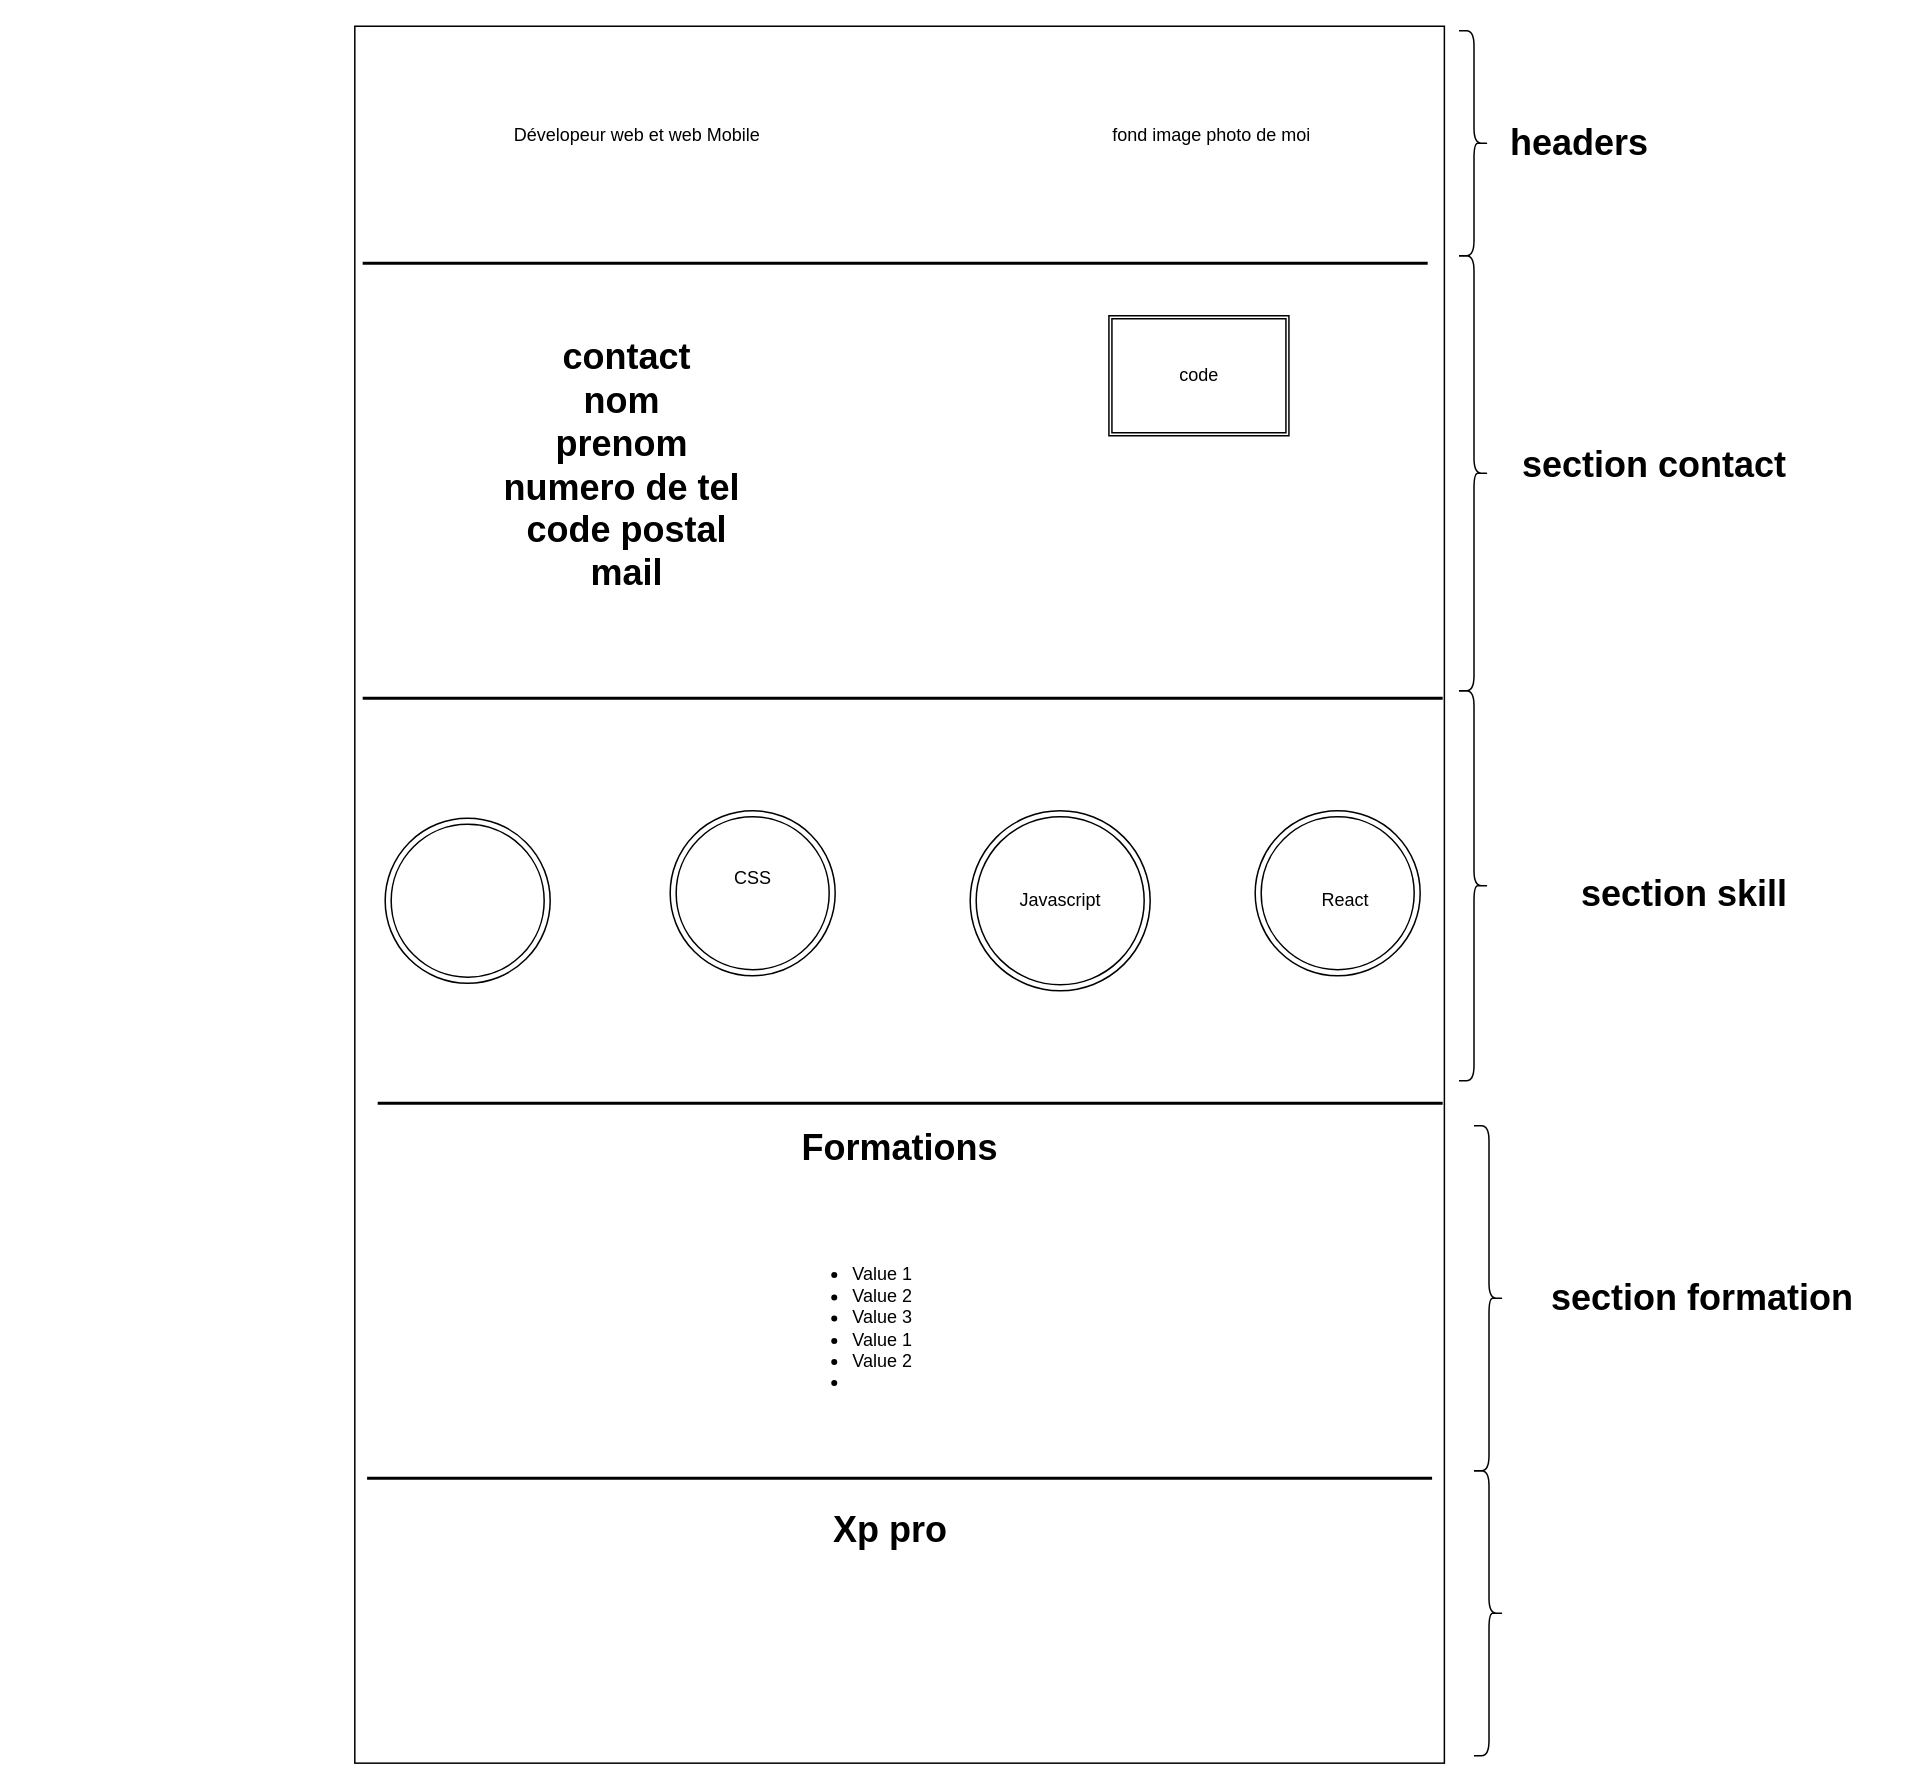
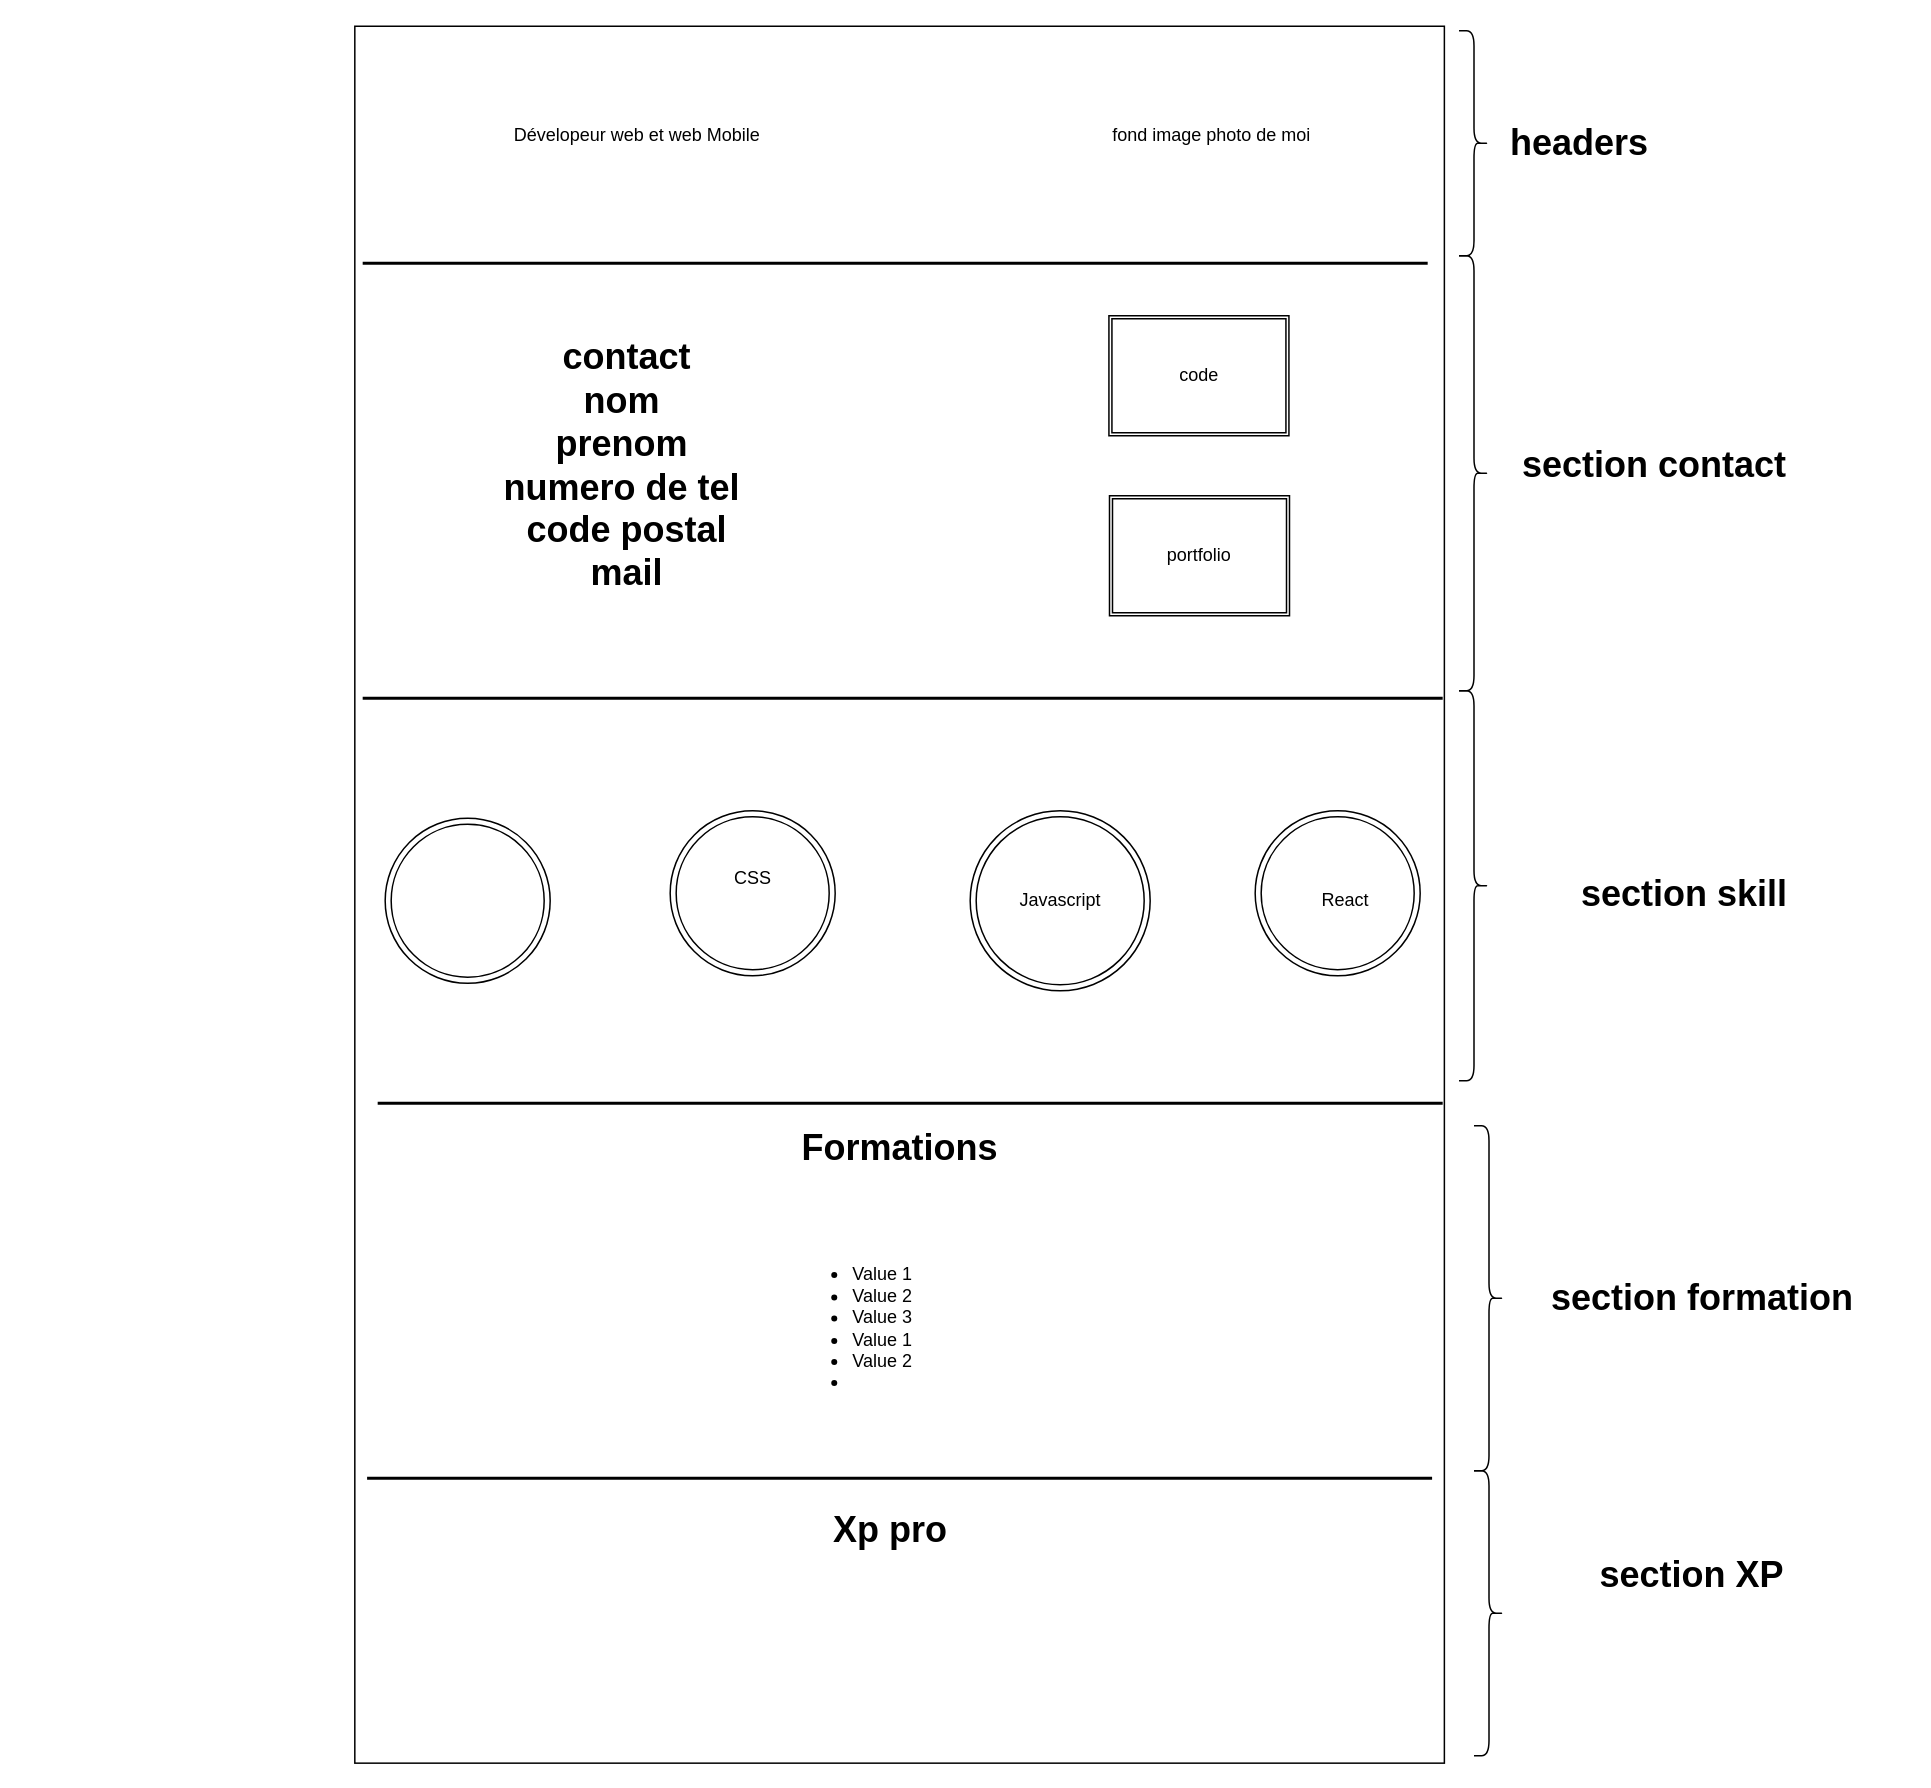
+ <mxCell id="31" value="portfolio" style="shape=ext;double=1;rounded=0;whiteSpace=wrap;html=1;" vertex="1" parent="1"><mxGeometry x="739" y="330" width="120" height="80" as="geometry" /></mxCell>
+ <mxCell id="25" value="section XP" style="text;strokeColor=none;fillColor=none;html=1;fontSize=24;fontStyle=1;verticalAlign=middle;align=center;" vertex="1" parent="1"><mxGeometry x="1012" y="1030" width="230" height="40" as="geometry" /></mxCell>
